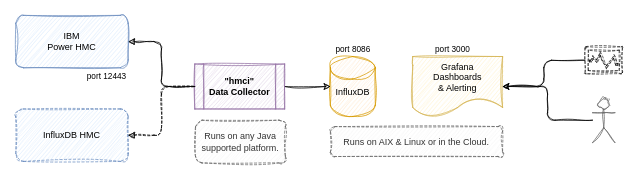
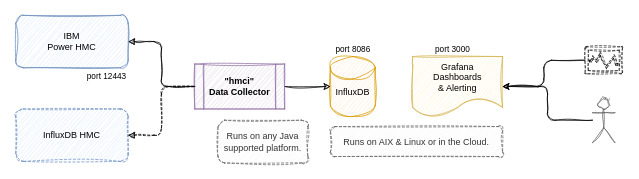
- <mxCell id="12" value="&lt;div&gt;&lt;span style=&quot;background-color: initial;&quot;&gt;Runs on any Java supported platform.&lt;/span&gt;&lt;br&gt;&lt;/div&gt;" style="rounded=1;whiteSpace=wrap;html=1;dashed=1;sketch=1;curveFitting=1;jiggle=2;fillColor=#f5f5f5;fontColor=#333333;strokeColor=#666666;" parent="1" vertex="1"><mxGeometry x="260" y="160" width="120" height="57" as="geometry" /></mxCell>
+ <mxCell id="12" value="&lt;div&gt;&lt;span style=&quot;background-color: initial;&quot;&gt;Runs on any Java supported platform.&lt;/span&gt;&lt;br&gt;&lt;/div&gt;" style="rounded=1;whiteSpace=wrap;html=1;dashed=1;sketch=1;curveFitting=1;jiggle=2;fillColor=#f5f5f5;fontColor=#333333;strokeColor=#666666;" parent="1" vertex="1"><mxGeometry x="290" y="160" width="120" height="57" as="geometry" /></mxCell>
